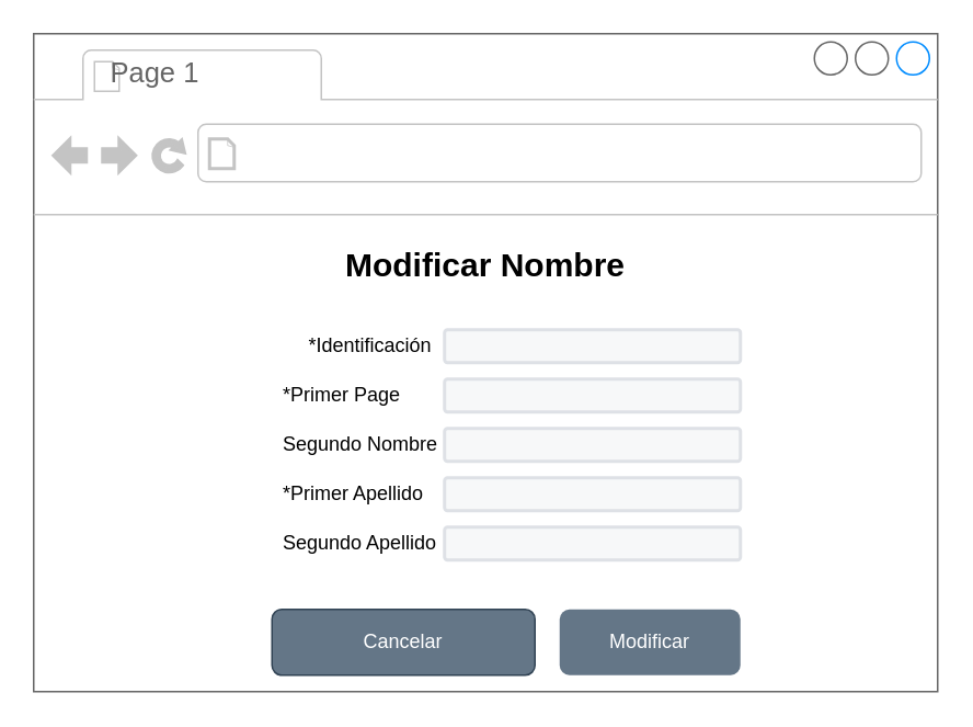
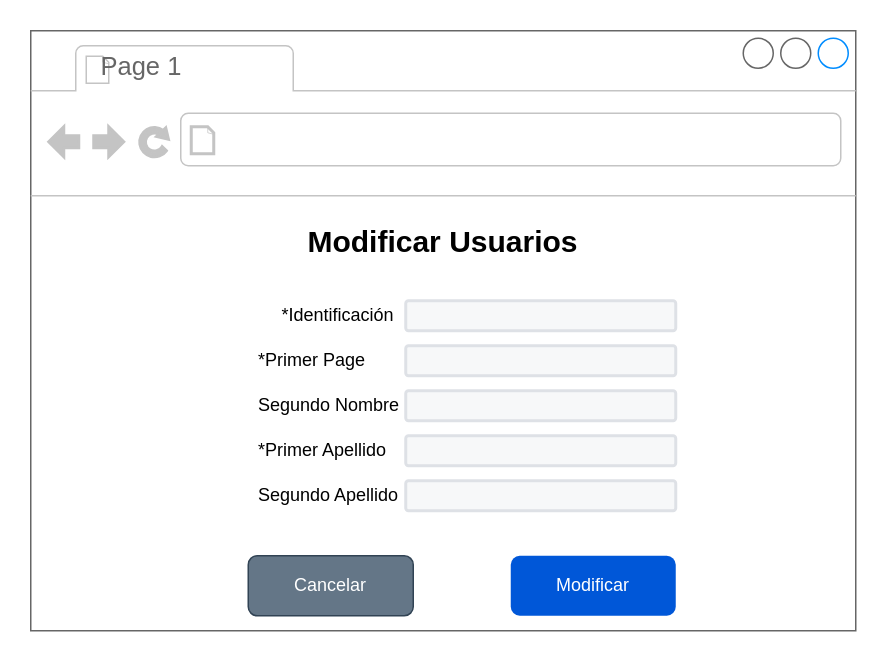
- <mxCell id="4" value="Modificar Nombre" style="text;html=1;whiteSpace=wrap;strokeColor=none;fillColor=none;align=center;verticalAlign=middle;rounded=0;strokeWidth=5;fontSize=20;fontStyle=1" vertex="1" parent="2"><mxGeometry x="100" y="130" width="350" height="20" as="geometry" /></mxCell>
+ <mxCell id="4" value="Modificar Usuarios" style="text;html=1;whiteSpace=wrap;strokeColor=none;fillColor=none;align=center;verticalAlign=middle;rounded=0;strokeWidth=5;fontSize=20;fontStyle=1" vertex="1" parent="2"><mxGeometry x="100" y="130" width="350" height="20" as="geometry" /></mxCell>
- <mxCell id="16" value="Cancelar" style="rounded=1;fillColor=#647687;strokeColor=#314354;html=1;whiteSpace=wrap;align=center;verticalAlign=middle;fontStyle=0;fontSize=12;sketch=0;fontColor=#ffffff;" vertex="1" parent="2"><mxGeometry x="145" y="350" width="160" height="40" as="geometry" /></mxCell>
+ <mxCell id="16" value="Cancelar" style="rounded=1;fillColor=#647687;strokeColor=#314354;html=1;whiteSpace=wrap;align=center;verticalAlign=middle;fontStyle=0;fontSize=12;sketch=0;fontColor=#ffffff;" vertex="1" parent="2"><mxGeometry x="145" y="350" width="110" height="40" as="geometry" /></mxCell>
- <mxCell id="15" value="Modificar" style="rounded=1;fillColor=#647687;strokeColor=none;html=1;whiteSpace=wrap;fontColor=#ffffff;align=center;verticalAlign=middle;fontStyle=0;fontSize=12;sketch=0;" vertex="1" parent="2"><mxGeometry x="320" y="350" width="110" height="40" as="geometry" /></mxCell>
+ <mxCell id="15" value="Modificar" style="rounded=1;fillColor=#0057D8;strokeColor=none;html=1;whiteSpace=wrap;fontColor=#ffffff;align=center;verticalAlign=middle;fontStyle=0;fontSize=12;sketch=0;" vertex="1" parent="2"><mxGeometry x="320" y="350" width="110" height="40" as="geometry" /></mxCell>
